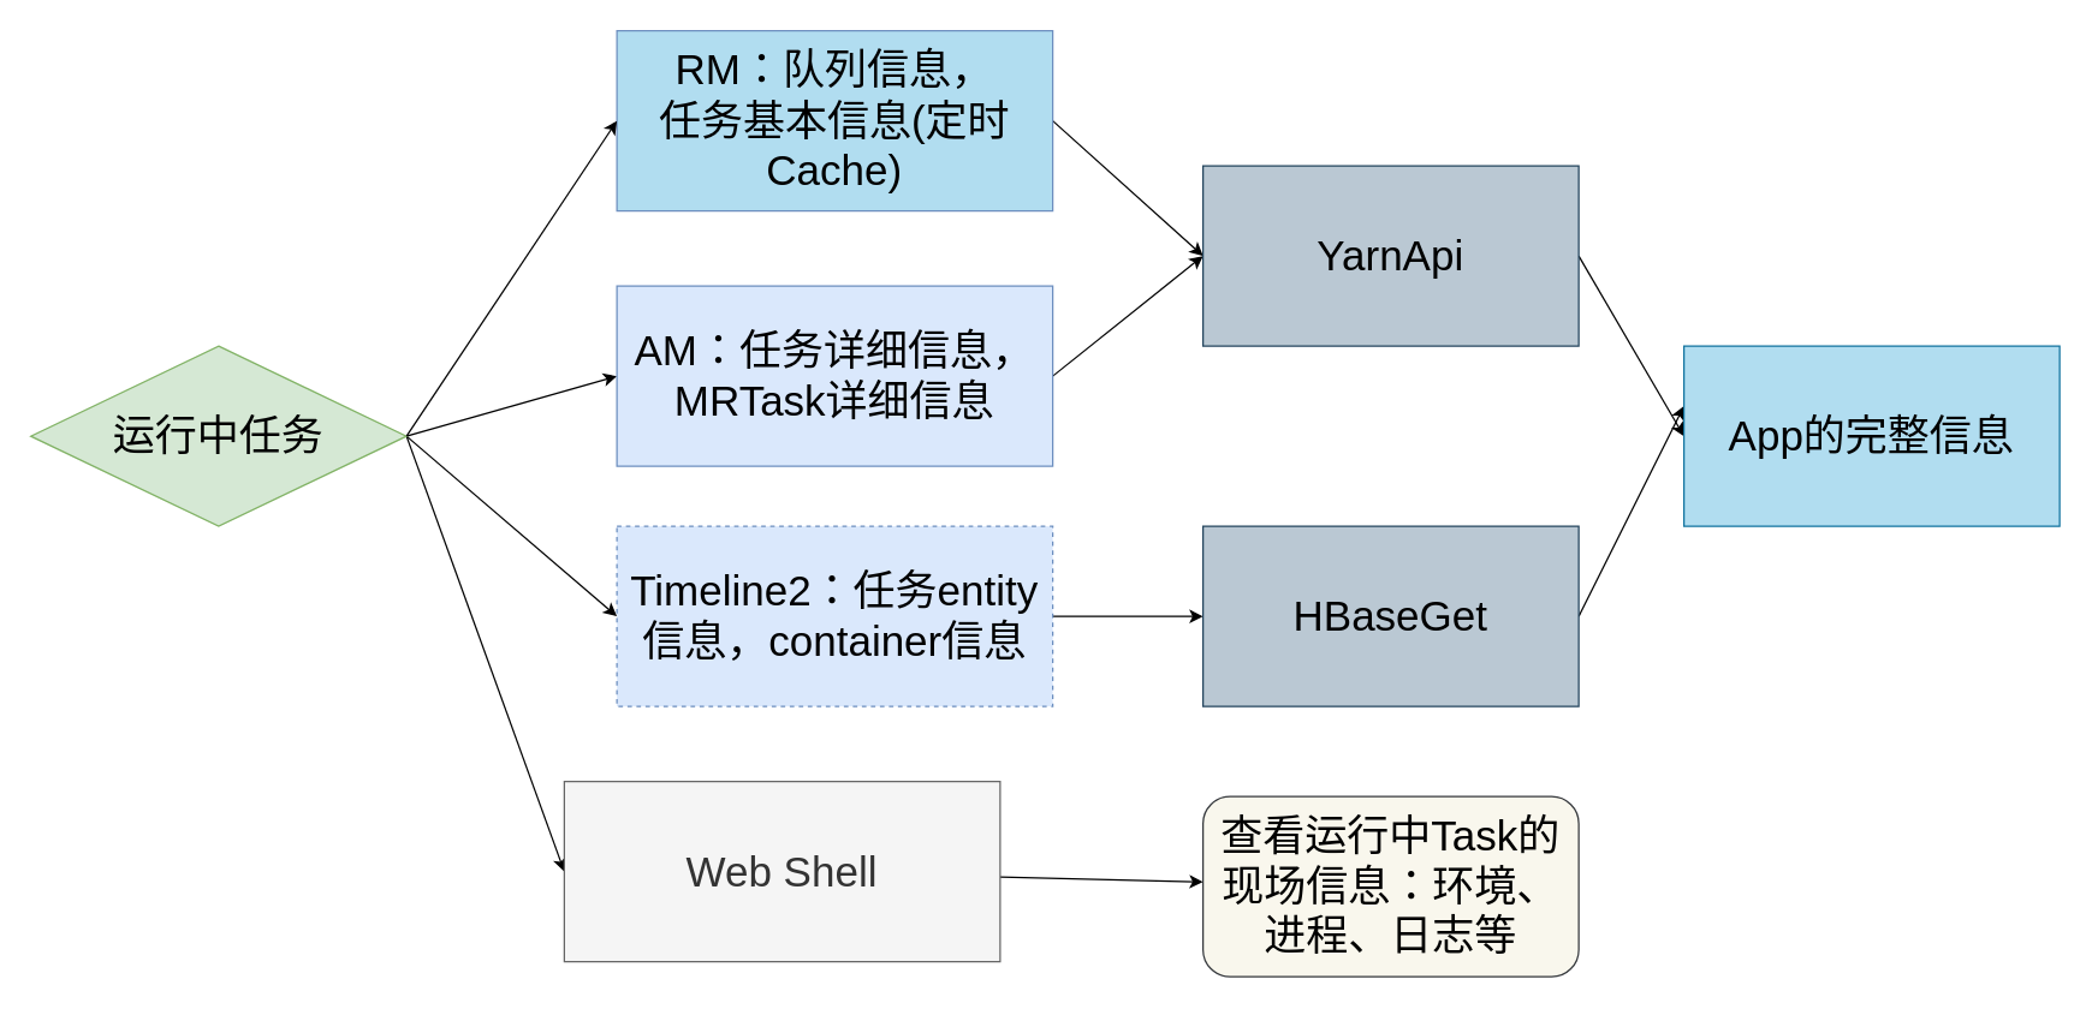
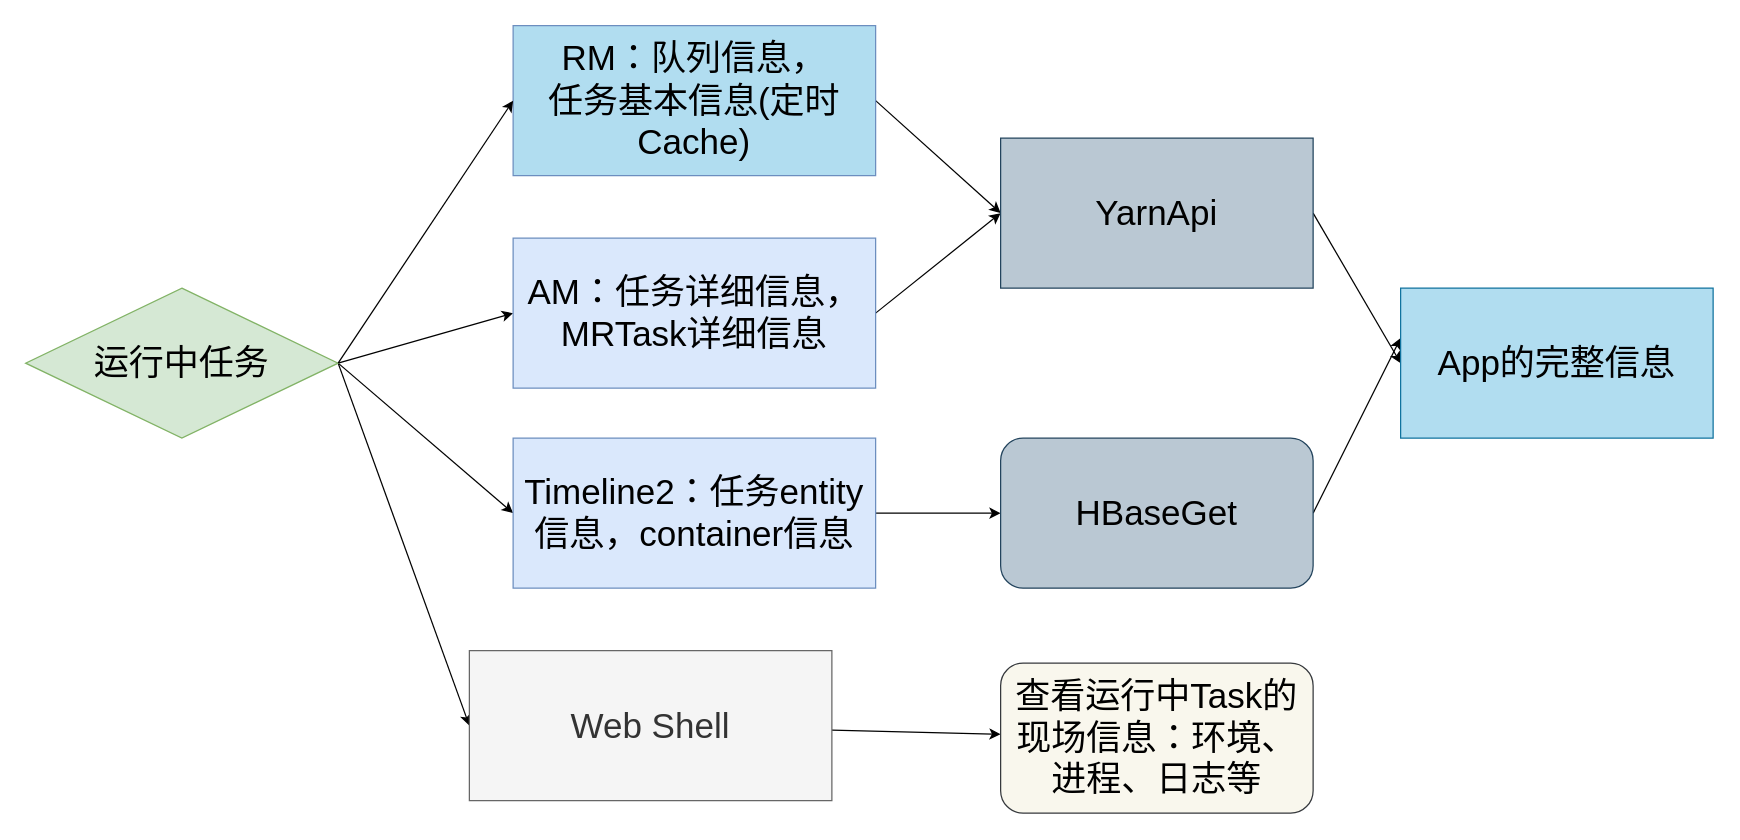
- <mxCell id="11" value="Timeline2：任务entity信息，container信息" style="rounded=0;whiteSpace=wrap;html=1;fontSize=28;fillColor=#dae8fc;strokeColor=#6c8ebf;dashed=1;" vertex="1" parent="1"><mxGeometry x="410" y="350" width="290" height="120" as="geometry" /></mxCell>
+ <mxCell id="11" value="Timeline2：任务entity信息，container信息" style="rounded=0;whiteSpace=wrap;html=1;fontSize=28;fillColor=#dae8fc;strokeColor=#6c8ebf;" vertex="1" parent="1"><mxGeometry x="410" y="350" width="290" height="120" as="geometry" /></mxCell>
- <mxCell id="18" value="HBaseGet" style="rounded=0;whiteSpace=wrap;html=1;fontSize=28;fillColor=#bac8d3;strokeColor=#23445d;" vertex="1" parent="1"><mxGeometry x="800" y="350" width="250" height="120" as="geometry" /></mxCell>
+ <mxCell id="18" value="HBaseGet" style="whiteSpace=wrap;html=1;fontSize=28;fillColor=#bac8d3;strokeColor=#23445d;rounded=1;" vertex="1" parent="1"><mxGeometry x="800" y="350" width="250" height="120" as="geometry" /></mxCell>
